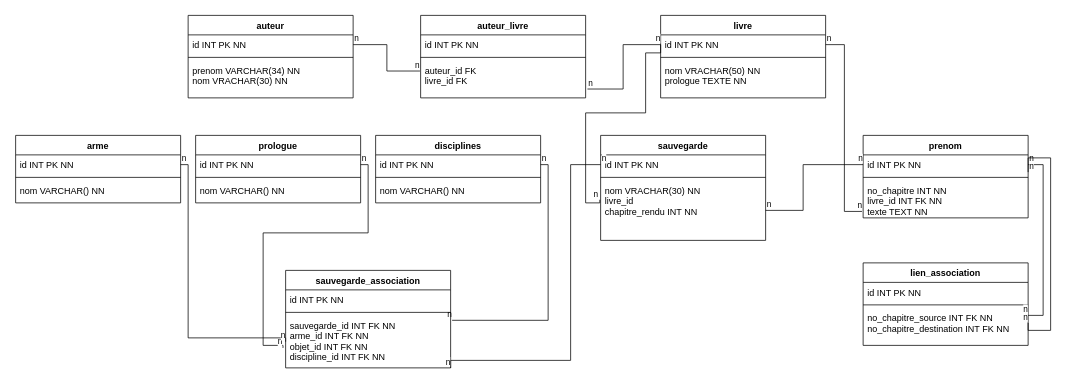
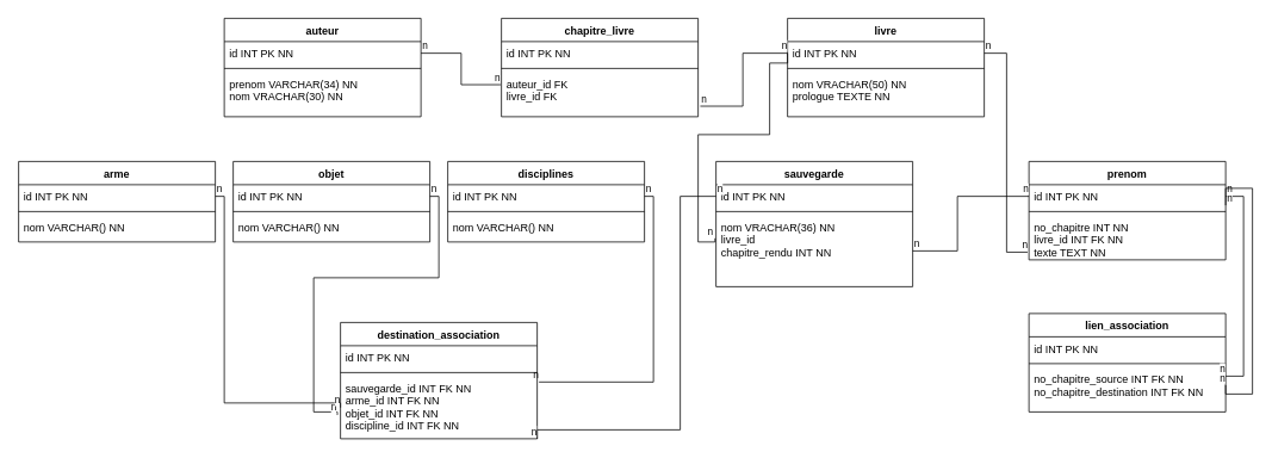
- <mxCell id="14" value="auteur_livre" style="swimlane;fontStyle=1;align=center;verticalAlign=top;childLayout=stackLayout;horizontal=1;startSize=26;horizontalStack=0;resizeParent=1;resizeParentMax=0;resizeLast=0;collapsible=1;marginBottom=0;" parent="1" vertex="1"><mxGeometry x="560" y="20" width="220" height="110" as="geometry" /></mxCell>
+ <mxCell id="14" value="chapitre_livre" style="swimlane;fontStyle=1;align=center;verticalAlign=top;childLayout=stackLayout;horizontal=1;startSize=26;horizontalStack=0;resizeParent=1;resizeParentMax=0;resizeLast=0;collapsible=1;marginBottom=0;" parent="1" vertex="1"><mxGeometry x="560" y="20" width="220" height="110" as="geometry" /></mxCell>
- <mxCell id="41" value="prologue" style="swimlane;fontStyle=1;align=center;verticalAlign=top;childLayout=stackLayout;horizontal=1;startSize=26;horizontalStack=0;resizeParent=1;resizeParentMax=0;resizeLast=0;collapsible=1;marginBottom=0;" parent="1" vertex="1"><mxGeometry x="260" y="180" width="220" height="90" as="geometry" /></mxCell>
+ <mxCell id="41" value="objet" style="swimlane;fontStyle=1;align=center;verticalAlign=top;childLayout=stackLayout;horizontal=1;startSize=26;horizontalStack=0;resizeParent=1;resizeParentMax=0;resizeLast=0;collapsible=1;marginBottom=0;" parent="1" vertex="1"><mxGeometry x="260" y="180" width="220" height="90" as="geometry" /></mxCell>
- <mxCell id="30" value="nom VRACHAR(30) NN&#10;livre_id &#10;chapitre_rendu INT NN" style="text;strokeColor=none;fillColor=none;align=left;verticalAlign=top;spacingLeft=4;spacingRight=4;overflow=hidden;rotatable=0;points=[[0,0.5],[1,0.5]];portConstraint=eastwest;" parent="27" vertex="1"><mxGeometry y="60" width="220" height="80" as="geometry" /></mxCell>
+ <mxCell id="30" value="nom VRACHAR(36) NN&#10;livre_id &#10;chapitre_rendu INT NN" style="text;strokeColor=none;fillColor=none;align=left;verticalAlign=top;spacingLeft=4;spacingRight=4;overflow=hidden;rotatable=0;points=[[0,0.5],[1,0.5]];portConstraint=eastwest;" parent="27" vertex="1"><mxGeometry y="60" width="220" height="80" as="geometry" /></mxCell>
- <mxCell id="58" value="sauvegarde_association" style="swimlane;fontStyle=1;align=center;verticalAlign=top;childLayout=stackLayout;horizontal=1;startSize=26;horizontalStack=0;resizeParent=1;resizeParentMax=0;resizeLast=0;collapsible=1;marginBottom=0;" parent="1" vertex="1"><mxGeometry x="380" y="360" width="220" height="130" as="geometry" /></mxCell>
+ <mxCell id="58" value="destination_association" style="swimlane;fontStyle=1;align=center;verticalAlign=top;childLayout=stackLayout;horizontal=1;startSize=26;horizontalStack=0;resizeParent=1;resizeParentMax=0;resizeLast=0;collapsible=1;marginBottom=0;" parent="1" vertex="1"><mxGeometry x="380" y="360" width="220" height="130" as="geometry" /></mxCell>
